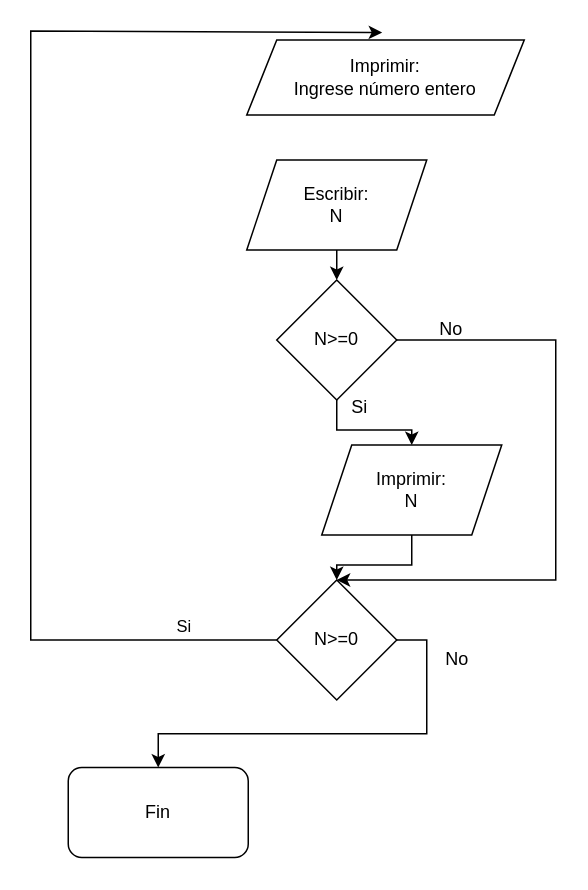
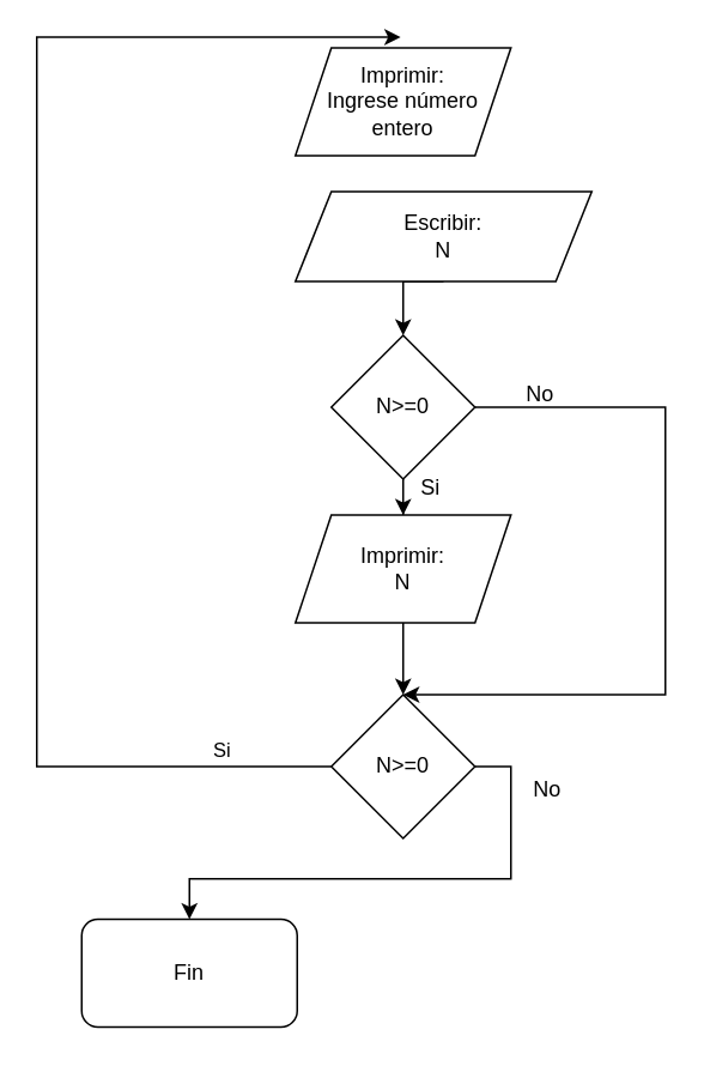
- <mxCell id="2" value="Imprimir:&lt;br&gt;Ingrese número entero" style="shape=parallelogram;perimeter=parallelogramPerimeter;whiteSpace=wrap;html=1;fixedSize=1;" vertex="1" parent="1"><mxGeometry x="164" y="26" width="185" height="50" as="geometry" /></mxCell>
+ <mxCell id="2" value="Imprimir:&lt;br&gt;Ingrese número entero" style="shape=parallelogram;perimeter=parallelogramPerimeter;whiteSpace=wrap;html=1;fixedSize=1;" vertex="1" parent="1"><mxGeometry x="164" y="26" width="120" height="60" as="geometry" /></mxCell>
- <mxCell id="4" value="Escribir:&lt;br&gt;N" style="shape=parallelogram;perimeter=parallelogramPerimeter;whiteSpace=wrap;html=1;fixedSize=1;" vertex="1" parent="1"><mxGeometry x="164" y="106" width="120" height="60" as="geometry" /></mxCell>
+ <mxCell id="4" value="Escribir:&lt;br&gt;N" style="shape=parallelogram;perimeter=parallelogramPerimeter;whiteSpace=wrap;html=1;fixedSize=1;" vertex="1" parent="1"><mxGeometry x="164" y="106" width="165" height="50" as="geometry" /></mxCell>
- <mxCell id="9" value="Imprimir:&lt;br&gt;N" style="shape=parallelogram;perimeter=parallelogramPerimeter;whiteSpace=wrap;html=1;fixedSize=1;" vertex="1" parent="1"><mxGeometry x="214" y="296" width="120" height="60" as="geometry" /></mxCell>
+ <mxCell id="9" value="Imprimir:&lt;br&gt;N" style="shape=parallelogram;perimeter=parallelogramPerimeter;whiteSpace=wrap;html=1;fixedSize=1;" vertex="1" parent="1"><mxGeometry x="164" y="286" width="120" height="60" as="geometry" /></mxCell>
